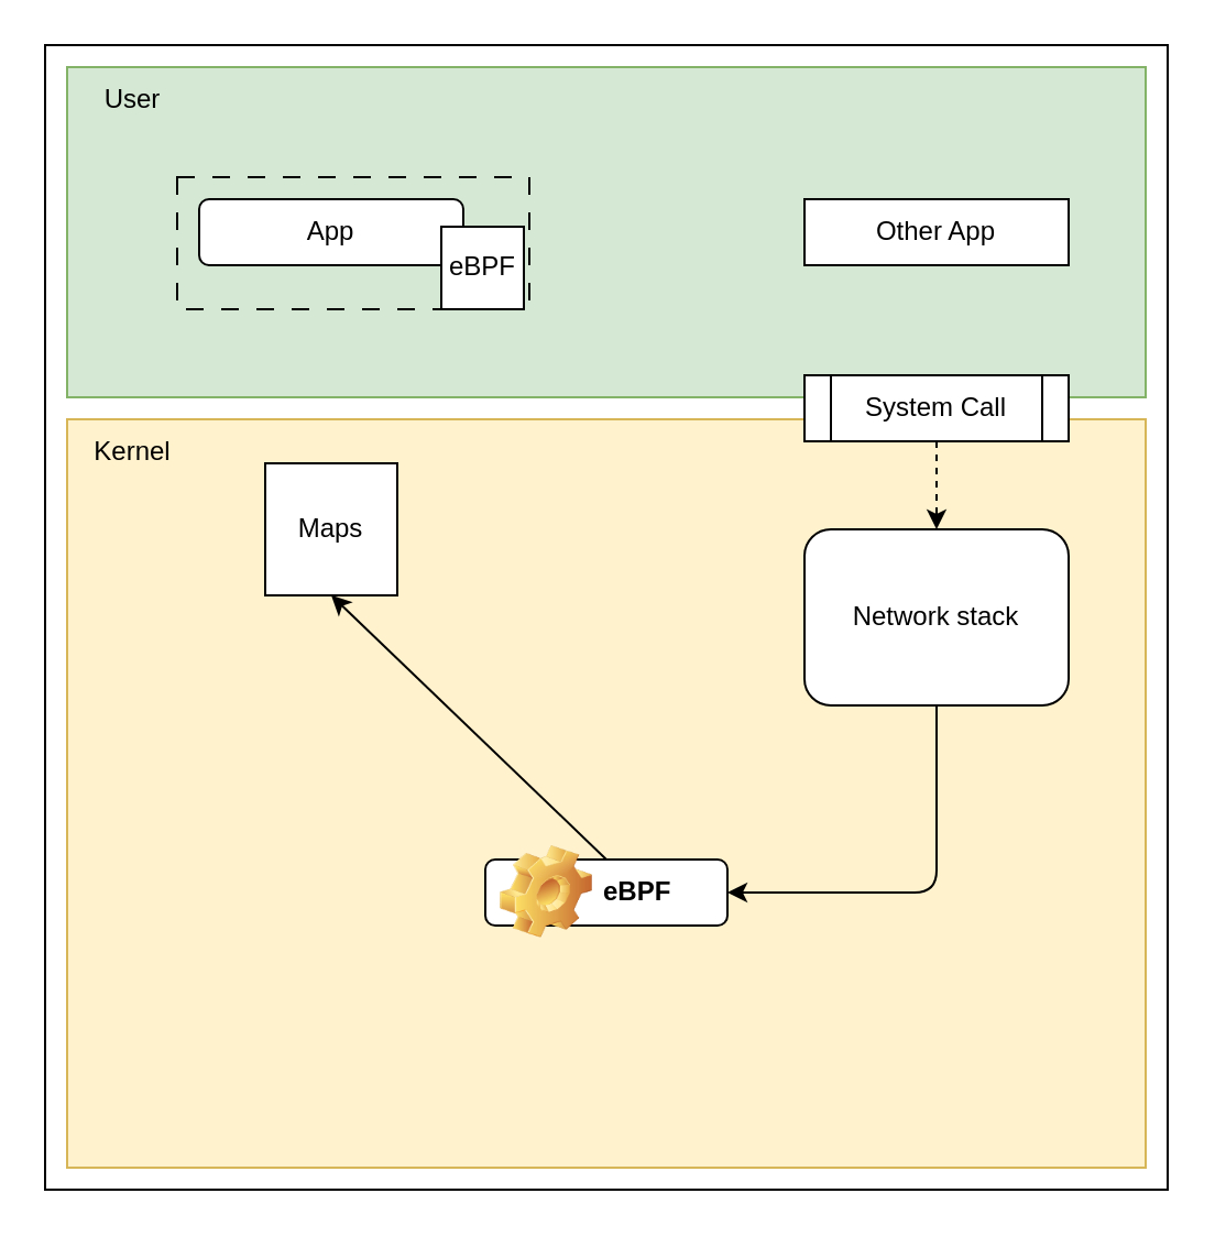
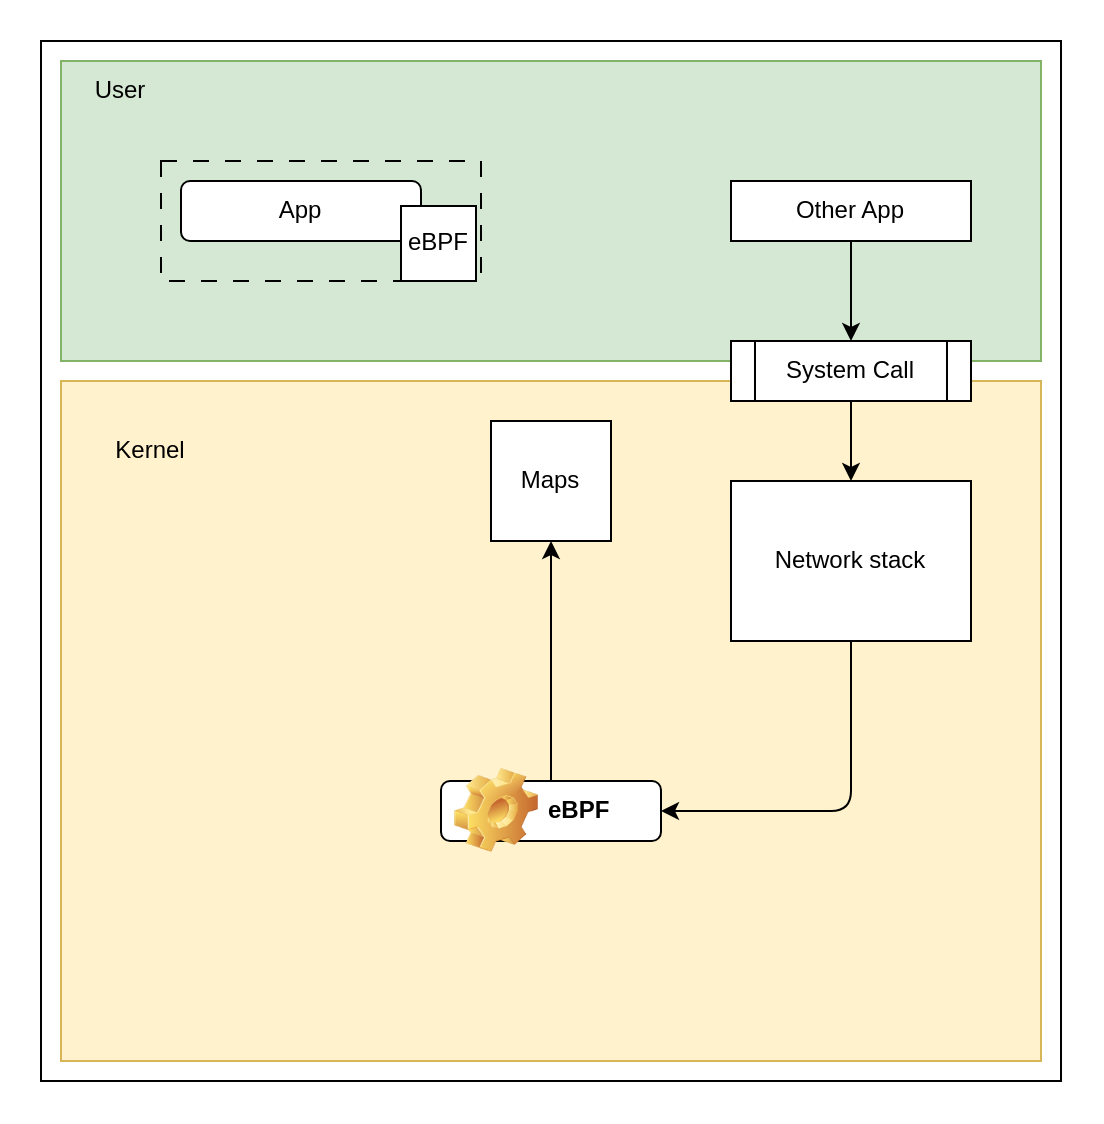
+ <mxCell id="13" style="edgeStyle=none;html=1;exitX=0.5;exitY=1;exitDx=0;exitDy=0;entryX=0.5;entryY=0;entryDx=0;entryDy=0;" parent="1" source="14" target="16" edge="1"><mxGeometry relative="1" as="geometry" /></mxCell>
- <mxCell id="6" value="Kernel" style="text;html=1;strokeColor=none;fillColor=none;align=center;verticalAlign=middle;whiteSpace=wrap;rounded=0;" parent="1" vertex="1"><mxGeometry x="30" y="190" width="60" height="30" as="geometry" /></mxCell>
+ <mxCell id="6" value="Kernel" style="text;html=1;strokeColor=none;fillColor=none;align=center;verticalAlign=middle;whiteSpace=wrap;rounded=0;" parent="1" vertex="1"><mxGeometry x="45" y="210" width="60" height="30" as="geometry" /></mxCell>
- <mxCell id="15" style="edgeStyle=none;html=1;exitX=0.5;exitY=1;exitDx=0;exitDy=0;entryX=0.5;entryY=0;entryDx=0;entryDy=0;dashed=1;" parent="1" source="16" target="18" edge="1"><mxGeometry relative="1" as="geometry" /></mxCell>
+ <mxCell id="15" style="edgeStyle=none;html=1;exitX=0.5;exitY=1;exitDx=0;exitDy=0;entryX=0.5;entryY=0;entryDx=0;entryDy=0;" parent="1" source="16" target="18" edge="1"><mxGeometry relative="1" as="geometry" /></mxCell>
- <mxCell id="19" value="Maps" style="whiteSpace=wrap;html=1;aspect=fixed;" vertex="1" parent="1"><mxGeometry x="120" y="210" width="60" height="60" as="geometry" /></mxCell>
+ <mxCell id="19" value="Maps" style="whiteSpace=wrap;html=1;aspect=fixed;" vertex="1" parent="1"><mxGeometry x="245" y="210" width="60" height="60" as="geometry" /></mxCell>
- <mxCell id="18" value="Network stack" style="whiteSpace=wrap;html=1;rounded=1;" parent="1" vertex="1"><mxGeometry x="365" y="240" width="120" height="80" as="geometry" /></mxCell>
+ <mxCell id="18" value="Network stack" style="rounded=0;whiteSpace=wrap;html=1;" parent="1" vertex="1"><mxGeometry x="365" y="240" width="120" height="80" as="geometry" /></mxCell>
